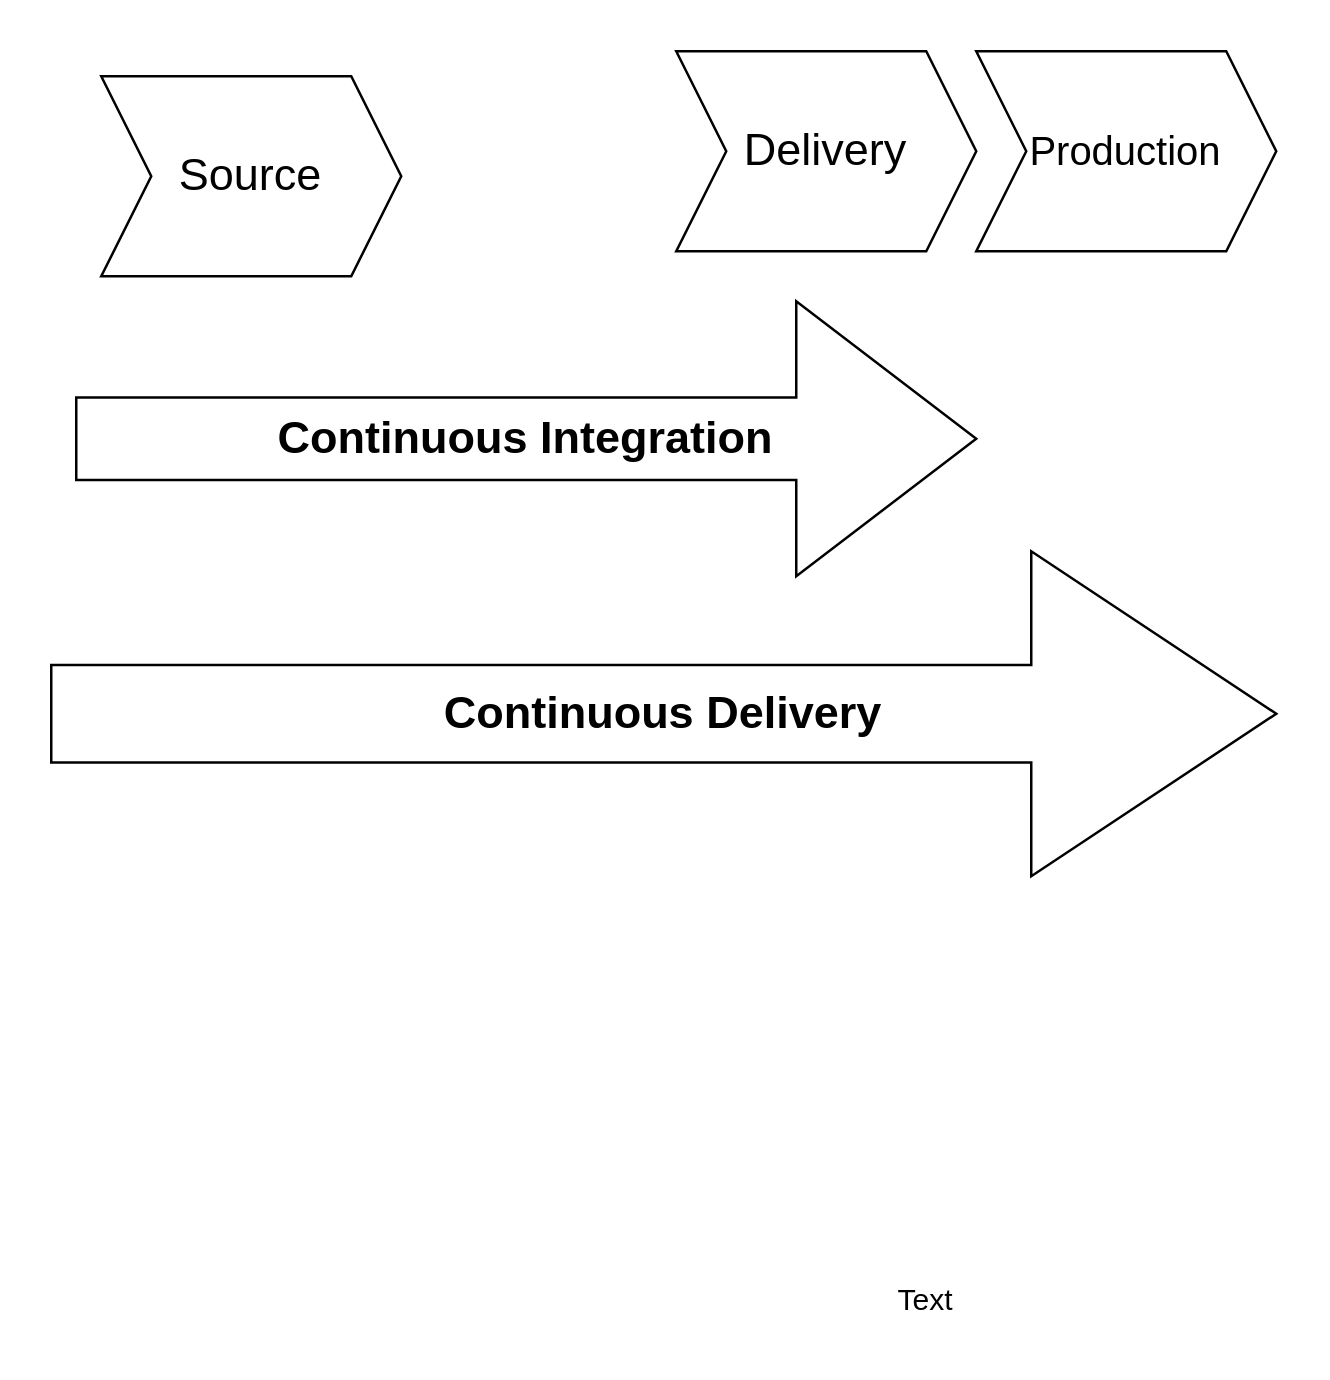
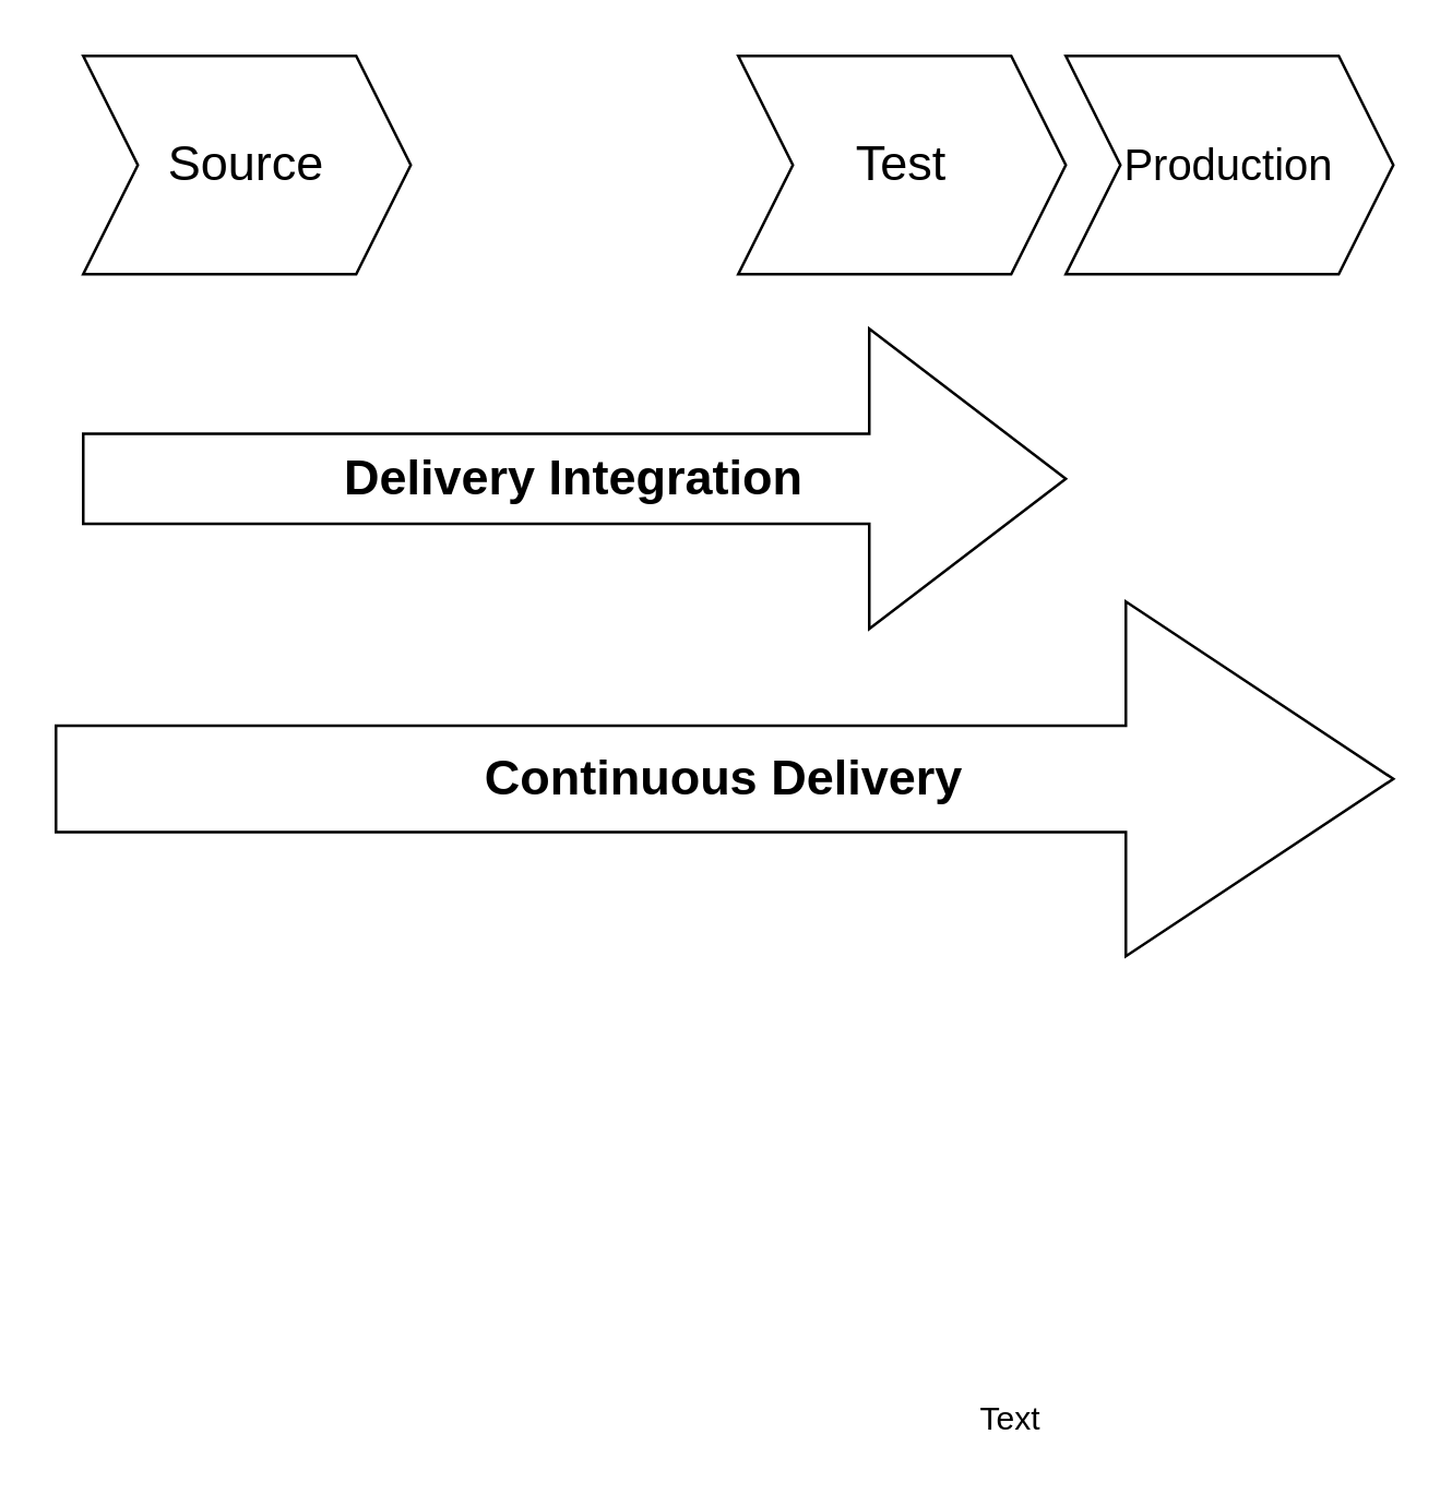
- <mxCell id="3" value="&lt;font style=&quot;font-size: 18px&quot;&gt;Delivery&lt;/font&gt;" style="shape=step;perimeter=stepPerimeter;whiteSpace=wrap;html=1;fixedSize=1;" vertex="1" parent="1"><mxGeometry x="270" y="20" width="120" height="80" as="geometry" /></mxCell>
+ <mxCell id="3" value="&lt;font style=&quot;font-size: 18px&quot;&gt;Test&lt;/font&gt;" style="shape=step;perimeter=stepPerimeter;whiteSpace=wrap;html=1;fixedSize=1;" vertex="1" parent="1"><mxGeometry x="270" y="20" width="120" height="80" as="geometry" /></mxCell>
- <mxCell id="2" value="&lt;font style=&quot;font-size: 18px&quot;&gt;Source&lt;/font&gt;" style="shape=step;perimeter=stepPerimeter;whiteSpace=wrap;html=1;fixedSize=1;" vertex="1" parent="1"><mxGeometry x="40" y="30" width="120" height="80" as="geometry" /></mxCell>
+ <mxCell id="2" value="&lt;font style=&quot;font-size: 18px&quot;&gt;Source&lt;/font&gt;" style="shape=step;perimeter=stepPerimeter;whiteSpace=wrap;html=1;fixedSize=1;" vertex="1" parent="1"><mxGeometry x="30" y="20" width="120" height="80" as="geometry" /></mxCell>
- <mxCell id="6" value="&lt;font style=&quot;font-size: 18px&quot;&gt;&lt;b&gt;Continuous Integration&lt;/b&gt;&lt;/font&gt;" style="shape=singleArrow;whiteSpace=wrap;html=1;" vertex="1" parent="1"><mxGeometry x="30" y="120" width="360" height="110" as="geometry" /></mxCell>
+ <mxCell id="6" value="&lt;font style=&quot;font-size: 18px&quot;&gt;&lt;b&gt;Delivery Integration&lt;/b&gt;&lt;/font&gt;" style="shape=singleArrow;whiteSpace=wrap;html=1;" vertex="1" parent="1"><mxGeometry x="30" y="120" width="360" height="110" as="geometry" /></mxCell>
